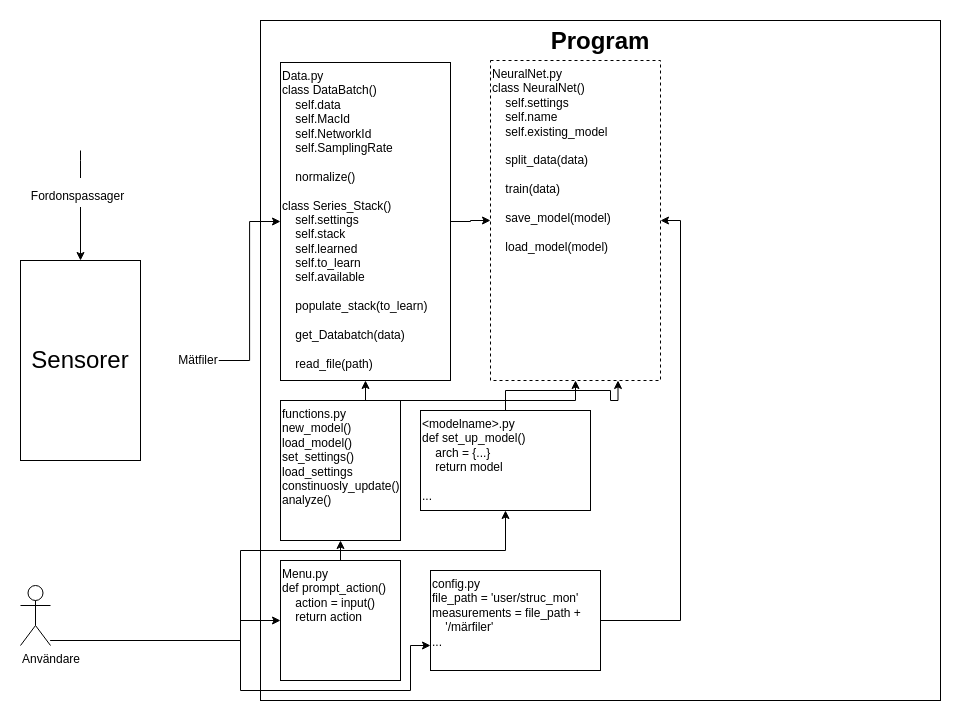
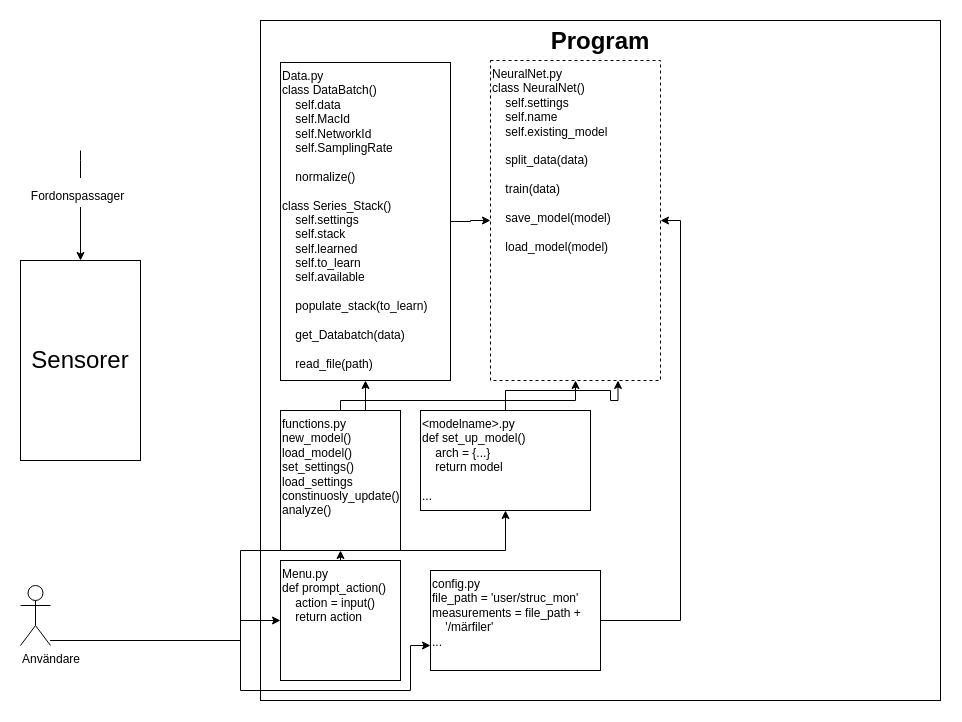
- <mxCell id="7" style="edgeStyle=orthogonalEdgeStyle;rounded=0;orthogonalLoop=1;jettySize=auto;html=1;entryX=0;entryY=0.5;entryDx=0;entryDy=0;endArrow=classic;endFill=1;fontSize=12;" parent="1" source="8" target="10" edge="1"><mxGeometry relative="1" as="geometry" /></mxCell>
- <mxCell id="8" value="Mätfiler" style="text;html=1;strokeColor=none;fillColor=none;align=center;verticalAlign=middle;whiteSpace=wrap;rounded=0;fontSize=12;" parent="1" vertex="1"><mxGeometry x="178.24" y="350" width="40" height="20" as="geometry" /></mxCell>
- <mxCell id="24" value="functions.py&lt;br&gt;new_model()&lt;br&gt;load_model()&lt;br&gt;set_settings()&lt;br&gt;load_settings&lt;br&gt;constinuosly_update()&lt;br&gt;analyze()" style="rounded=0;whiteSpace=wrap;html=1;fontSize=12;align=left;verticalAlign=top;" parent="1" vertex="1"><mxGeometry x="280" y="400" width="120" height="140" as="geometry" /></mxCell>
+ <mxCell id="24" value="functions.py&lt;br&gt;new_model()&lt;br&gt;load_model()&lt;br&gt;set_settings()&lt;br&gt;load_settings&lt;br&gt;constinuosly_update()&lt;br&gt;analyze()" style="rounded=0;whiteSpace=wrap;html=1;fontSize=12;align=left;verticalAlign=top;" parent="1" vertex="1"><mxGeometry x="280" y="410" width="120" height="140" as="geometry" /></mxCell>
